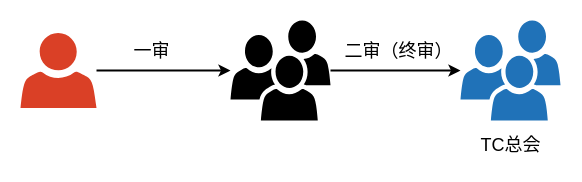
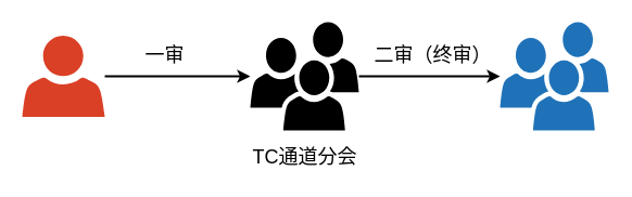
+ <mxCell id="5" value="TC通道分会" style="text;html=1;align=center;verticalAlign=middle;resizable=0;points=[];autosize=1;strokeColor=none;fillColor=none;fontSize=18;" vertex="1" parent="1"><mxGeometry x="225" y="130" width="110" height="30" as="geometry" /></mxCell>
- <mxCell id="7" value="TC总会" style="text;html=1;align=center;verticalAlign=middle;resizable=0;points=[];autosize=1;strokeColor=none;fillColor=none;fontSize=18;" vertex="1" parent="1"><mxGeometry x="470" y="130" width="80" height="30" as="geometry" /></mxCell>
